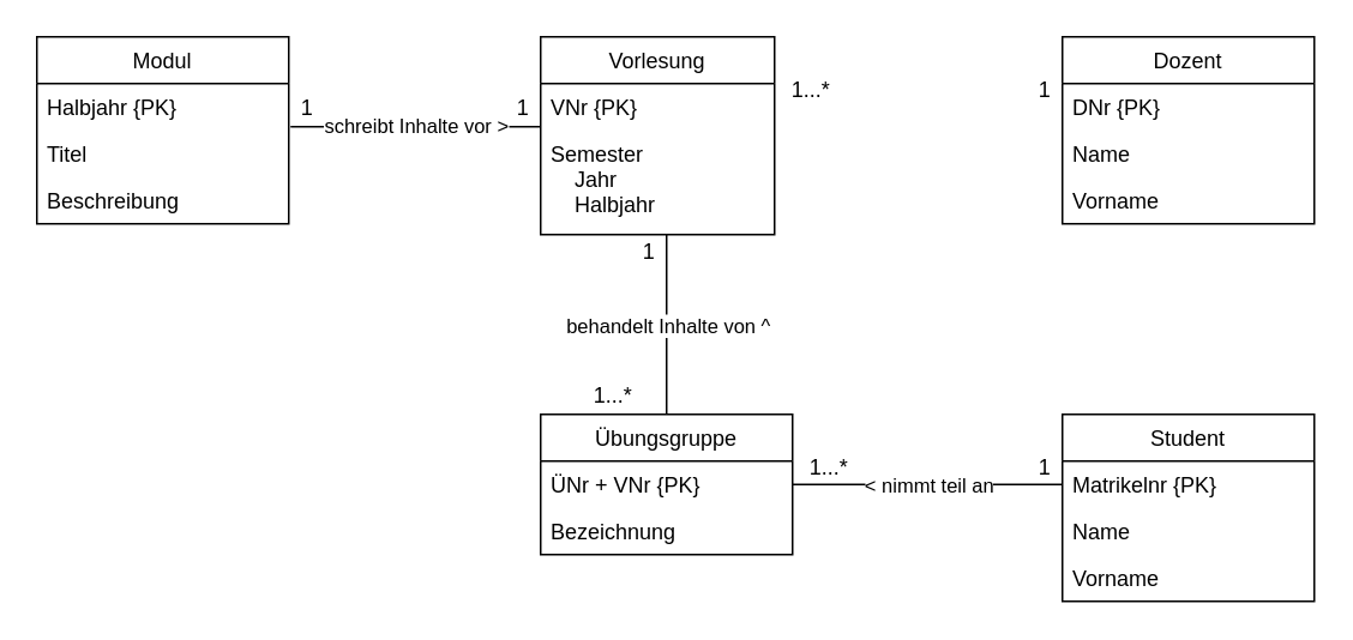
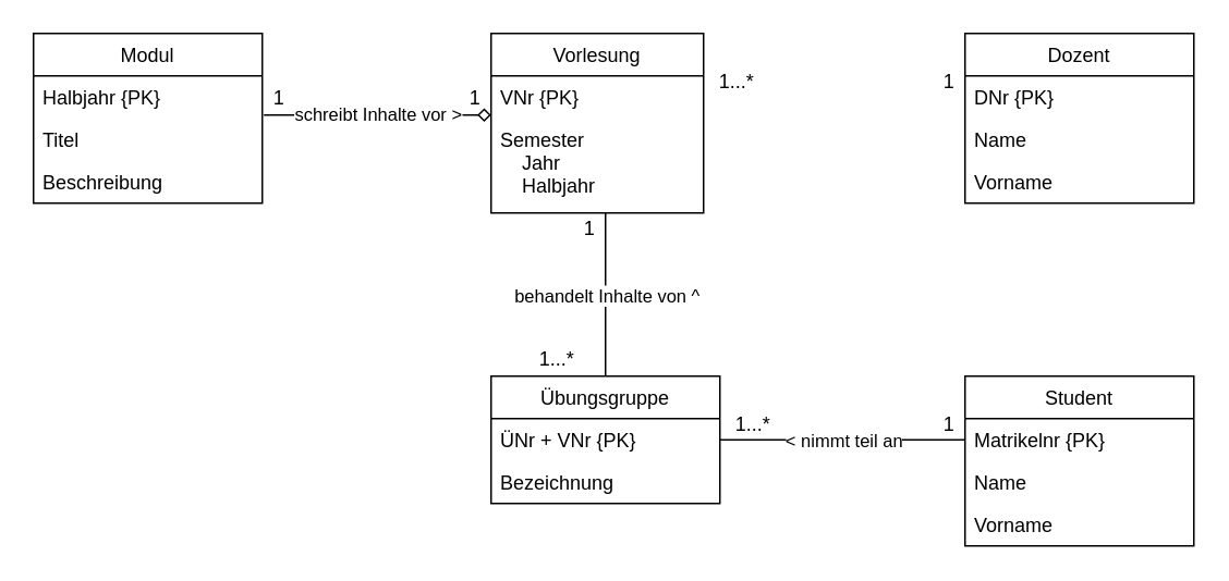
- <mxCell id="22" value="" style="endArrow=none;html=1;endFill=0;entryX=0;entryY=0.923;entryDx=0;entryDy=0;entryPerimeter=0;exitX=1.007;exitY=-0.077;exitDx=0;exitDy=0;exitPerimeter=0;" edge="1" parent="1" source="4" target="7"><mxGeometry relative="1" as="geometry"><mxPoint x="160" y="70" as="sourcePoint" /><mxPoint x="260" y="70" as="targetPoint" /></mxGeometry></mxCell>
+ <mxCell id="22" value="" style="endArrow=diamond;html=1;endFill=0;entryX=0;entryY=0.923;entryDx=0;entryDy=0;entryPerimeter=0;exitX=1.007;exitY=-0.077;exitDx=0;exitDy=0;exitPerimeter=0;" edge="1" parent="1" source="4" target="7"><mxGeometry relative="1" as="geometry"><mxPoint x="160" y="70" as="sourcePoint" /><mxPoint x="260" y="70" as="targetPoint" /></mxGeometry></mxCell>
